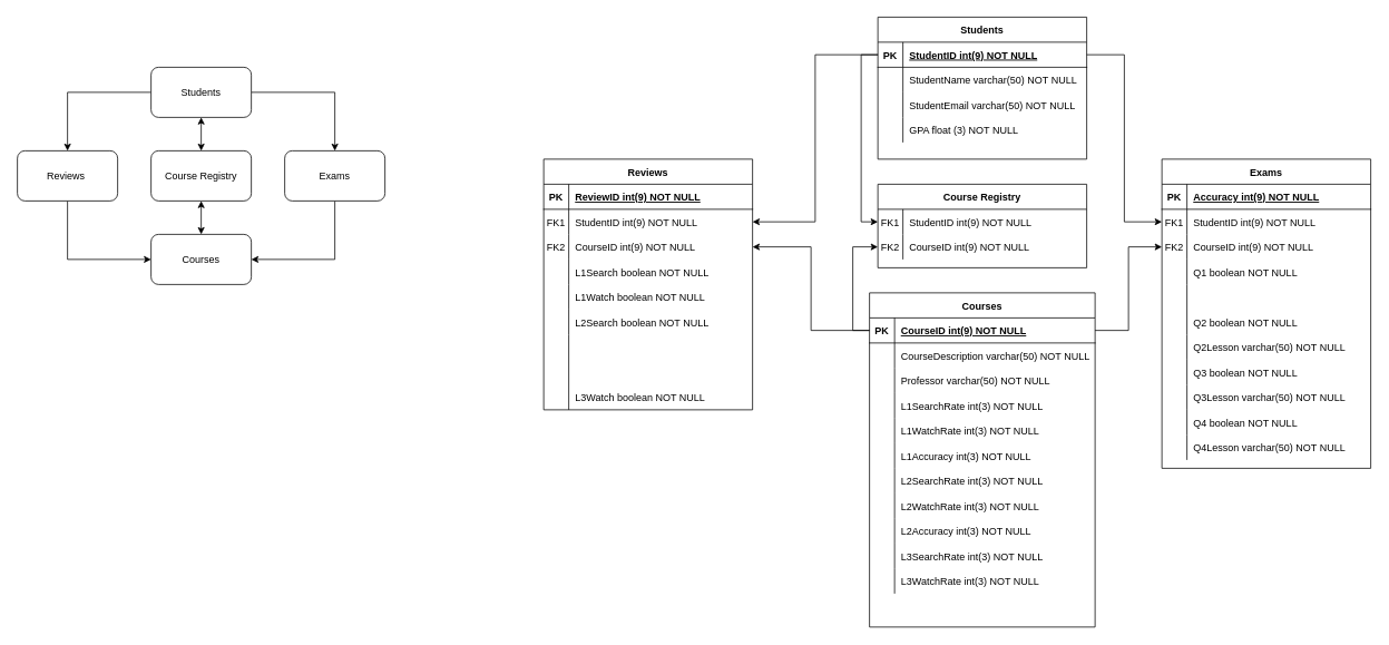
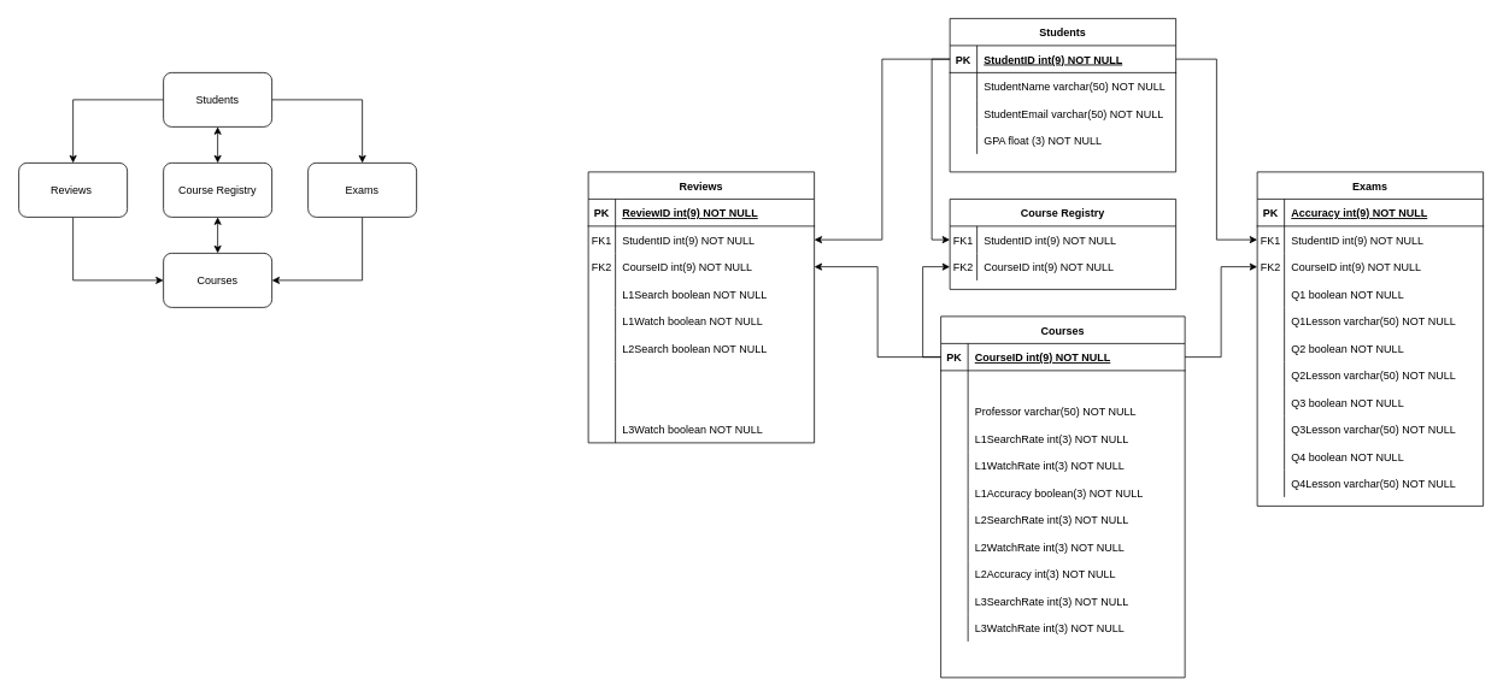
+ <mxCell id="105" value="Q1Lesson varchar(50) NOT NULL" style="shape=partialRectangle;overflow=hidden;connectable=0;fillColor=none;top=0;left=0;bottom=0;right=0;align=left;spacingLeft=6;" parent="103" vertex="1"><mxGeometry x="30" width="220" height="30" as="geometry" /></mxCell>
- <mxCell id="32" value="CourseDescription varchar(50) NOT NULL" style="shape=partialRectangle;overflow=hidden;connectable=0;fillColor=none;top=0;left=0;bottom=0;right=0;align=left;spacingLeft=6;" parent="30" vertex="1"><mxGeometry x="30" width="240" height="30" as="geometry" /></mxCell>
- <mxCell id="44" value="L1Accuracy int(3) NOT NULL" style="shape=partialRectangle;overflow=hidden;connectable=0;fillColor=none;top=0;left=0;bottom=0;right=0;align=left;spacingLeft=6;" parent="42" vertex="1"><mxGeometry x="30" width="240" height="30" as="geometry" /></mxCell>
+ <mxCell id="44" value="L1Accuracy boolean(3) NOT NULL" style="shape=partialRectangle;overflow=hidden;connectable=0;fillColor=none;top=0;left=0;bottom=0;right=0;align=left;spacingLeft=6;" parent="42" vertex="1"><mxGeometry x="30" width="240" height="30" as="geometry" /></mxCell>
